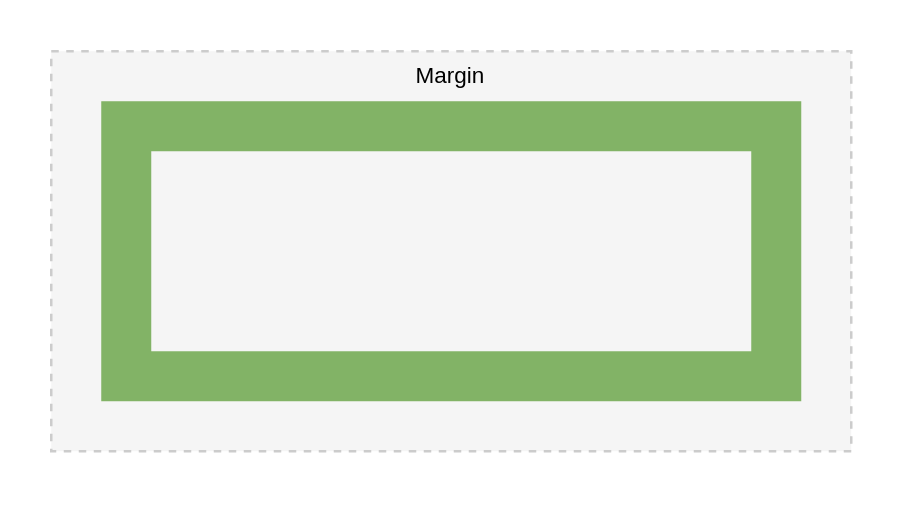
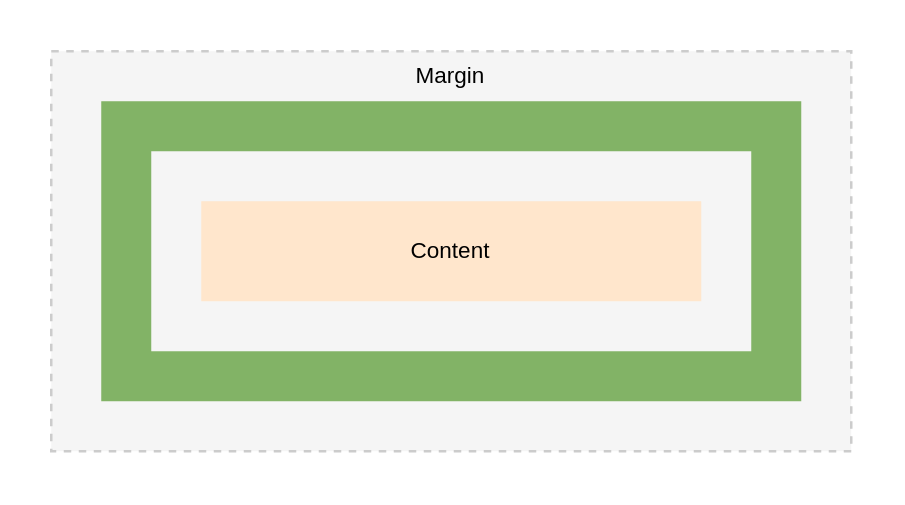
+ <mxCell id="11" value="Content" style="rounded=0;whiteSpace=wrap;html=1;dashed=1;fontSize=9;verticalAlign=middle;align=center;fillColor=#ffe6cc;strokeColor=none;" parent="10" vertex="1"><mxGeometry x="80" y="80" width="200" height="40" as="geometry" /></mxCell>
